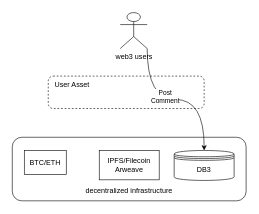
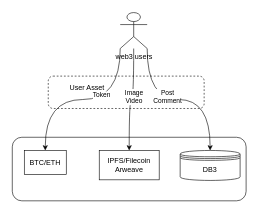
+ <mxCell id="10" style="edgeStyle=orthogonalEdgeStyle;curved=1;rounded=0;orthogonalLoop=1;jettySize=auto;html=1;" edge="1" parent="1" source="14" target="7"><mxGeometry relative="1" as="geometry" /></mxCell>
+ <mxCell id="11" value="Image&lt;br&gt;Video" style="edgeLabel;html=1;align=center;verticalAlign=middle;resizable=0;points=[];" vertex="1" connectable="0" parent="10"><mxGeometry x="-0.094" relative="1" as="geometry"><mxPoint as="offset" /></mxGeometry></mxCell>
- <mxCell id="15" value="User Asset" style="text;html=1;strokeColor=none;fillColor=none;align=center;verticalAlign=middle;whiteSpace=wrap;rounded=0;dashed=1;" vertex="1" parent="1"><mxGeometry x="80" y="126" width="80" height="30" as="geometry" /></mxCell>
+ <mxCell id="15" value="User Asset" style="text;html=1;strokeColor=none;fillColor=none;align=center;verticalAlign=middle;whiteSpace=wrap;rounded=0;dashed=1;" vertex="1" parent="1"><mxGeometry x="105" y="131" width="80" height="30" as="geometry" /></mxCell>
+ <mxCell id="8" style="edgeStyle=orthogonalEdgeStyle;rounded=0;orthogonalLoop=1;jettySize=auto;html=1;curved=1;exitX=0;exitY=1;exitDx=0;exitDy=0;exitPerimeter=0;" edge="1" parent="1" source="14" target="4"><mxGeometry relative="1" as="geometry" /></mxCell>
+ <mxCell id="9" value="Token" style="edgeLabel;html=1;align=center;verticalAlign=middle;resizable=0;points=[];" vertex="1" connectable="0" parent="8"><mxGeometry x="-0.207" y="-8" relative="1" as="geometry"><mxPoint as="offset" /></mxGeometry></mxCell>
- <mxCell id="5" value="DB3" style="shape=datastore;whiteSpace=wrap;html=1;" vertex="1" parent="1"><mxGeometry x="290" y="250" width="100" height="50" as="geometry" /></mxCell>
+ <mxCell id="5" value="DB3" style="shape=datastore;whiteSpace=wrap;html=1;" vertex="1" parent="1"><mxGeometry x="300" y="250" width="100" height="50" as="geometry" /></mxCell>
- <mxCell id="6" value="decentralized infrastructure" style="text;html=1;strokeColor=none;fillColor=none;align=center;verticalAlign=middle;whiteSpace=wrap;rounded=0;" vertex="1" parent="1"><mxGeometry x="140" y="302" width="150" height="30" as="geometry" /></mxCell>
